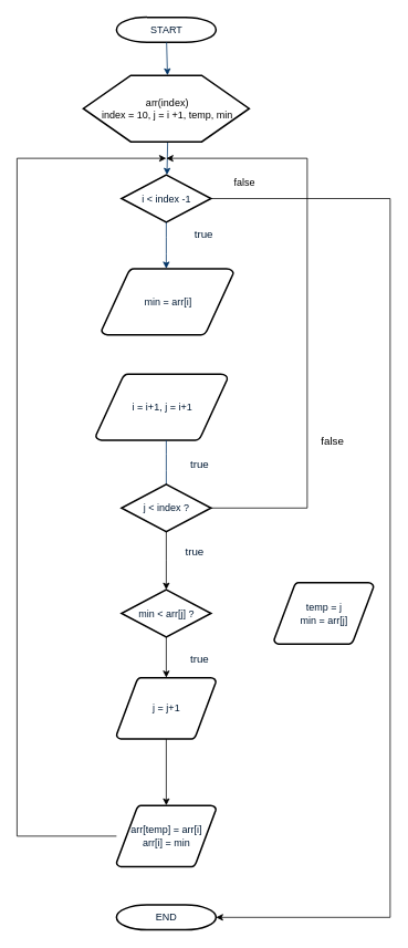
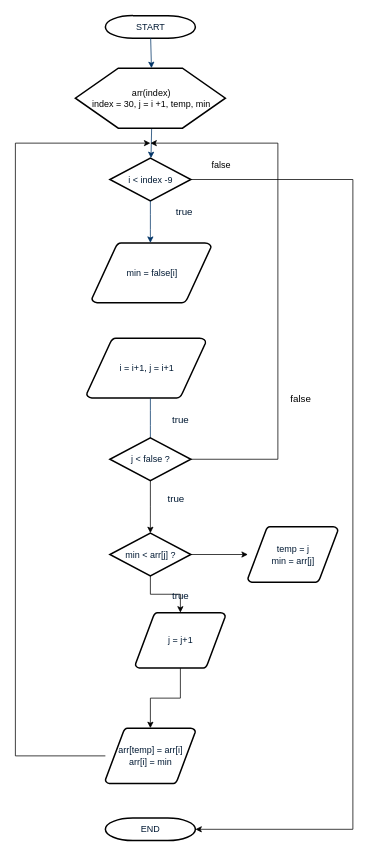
- <mxCell id="14" value="arr(index)&lt;br&gt;index = 10, j = i +1, temp, min" style="text;html=1;align=center;" vertex="1" parent="1"><mxGeometry x="86" y="110" width="230" height="30" as="geometry" /></mxCell>
+ <mxCell id="14" value="arr(index)&lt;br&gt;index = 30, j = i +1, temp, min" style="text;html=1;align=center;" vertex="1" parent="1"><mxGeometry x="86" y="110" width="230" height="30" as="geometry" /></mxCell>
- <mxCell id="5" value="i &amp;lt; index -1" style="shape=mxgraph.flowchart.decision;fillColor=#FFFFFF;strokeColor=#000000;strokeWidth=2;gradientColor=none;gradientDirection=north;fontColor=#001933;fontStyle=0;html=1;" parent="1" vertex="1"><mxGeometry x="146" y="210" width="108" height="57" as="geometry" /></mxCell>
+ <mxCell id="5" value="i &amp;lt; index -9" style="shape=mxgraph.flowchart.decision;fillColor=#FFFFFF;strokeColor=#000000;strokeWidth=2;gradientColor=none;gradientDirection=north;fontColor=#001933;fontStyle=0;html=1;" parent="1" vertex="1"><mxGeometry x="146" y="210" width="108" height="57" as="geometry" /></mxCell>
- <mxCell id="3" value="min = arr[i]" style="shape=mxgraph.flowchart.data;fillColor=#FFFFFF;strokeColor=#000000;strokeWidth=2;gradientColor=none;gradientDirection=north;fontColor=#001933;fontStyle=0;html=1;" parent="1" vertex="1"><mxGeometry x="122" y="323" width="159" height="80" as="geometry" /></mxCell>
+ <mxCell id="3" value="min = false[i]" style="shape=mxgraph.flowchart.data;fillColor=#FFFFFF;strokeColor=#000000;strokeWidth=2;gradientColor=none;gradientDirection=north;fontColor=#001933;fontStyle=0;html=1;" parent="1" vertex="1"><mxGeometry x="122" y="323" width="159" height="80" as="geometry" /></mxCell>
- <mxCell id="17" value="j &amp;lt; index ?" style="shape=mxgraph.flowchart.decision;fillColor=#FFFFFF;strokeColor=#000000;strokeWidth=2;gradientColor=none;gradientDirection=north;fontColor=#001933;fontStyle=0;html=1;" vertex="1" parent="1"><mxGeometry x="146" y="583" width="108" height="57" as="geometry" /></mxCell>
+ <mxCell id="17" value="j &amp;lt; false ?" style="shape=mxgraph.flowchart.decision;fillColor=#FFFFFF;strokeColor=#000000;strokeWidth=2;gradientColor=none;gradientDirection=north;fontColor=#001933;fontStyle=0;html=1;" vertex="1" parent="1"><mxGeometry x="146" y="583" width="108" height="57" as="geometry" /></mxCell>
+ <mxCell id="19" style="edgeStyle=orthogonalEdgeStyle;rounded=0;orthogonalLoop=1;jettySize=auto;html=1;" edge="1" parent="1" source="20" target="29"><mxGeometry relative="1" as="geometry" /></mxCell>
- <mxCell id="22" value="j = j+1" style="shape=mxgraph.flowchart.data;fillColor=#FFFFFF;strokeColor=#000000;strokeWidth=2;gradientColor=none;gradientDirection=north;fontColor=#001933;fontStyle=0;html=1;" vertex="1" parent="1"><mxGeometry x="140" y="816" width="120" height="74" as="geometry" /></mxCell>
+ <mxCell id="22" value="j = j+1" style="shape=mxgraph.flowchart.data;fillColor=#FFFFFF;strokeColor=#000000;strokeWidth=2;gradientColor=none;gradientDirection=north;fontColor=#001933;fontStyle=0;html=1;" vertex="1" parent="1"><mxGeometry x="180" y="816" width="120" height="74" as="geometry" /></mxCell>
